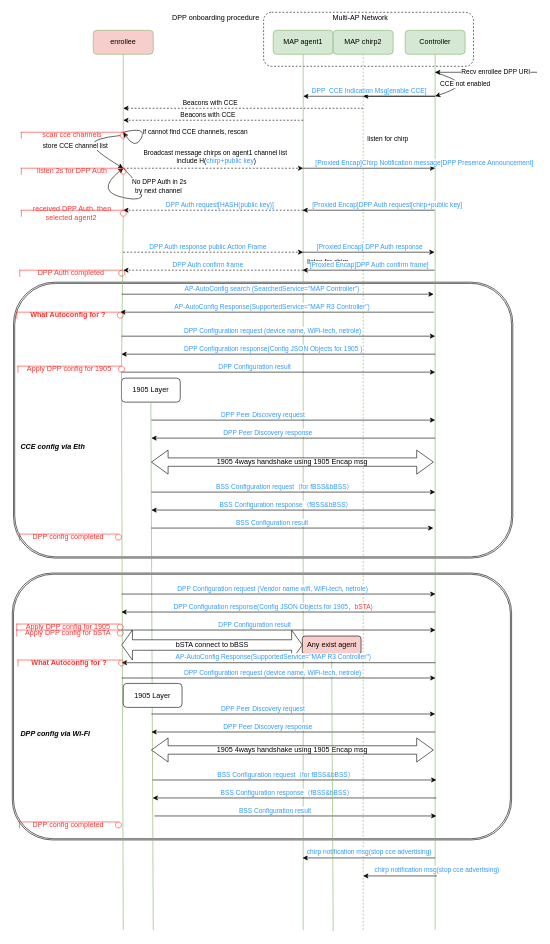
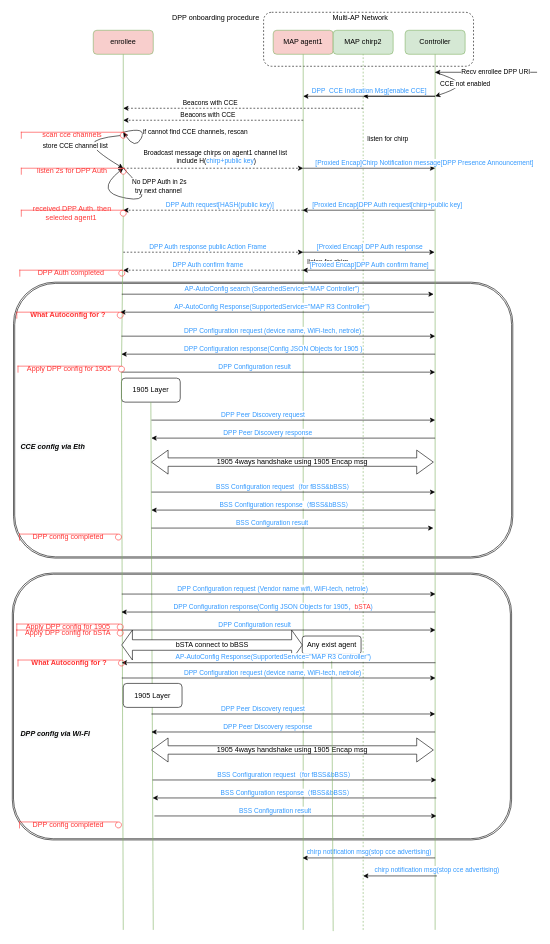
- <mxCell id="5" value="MAP agent1" style="rounded=1;whiteSpace=wrap;html=1;fillColor=#d5e8d4;strokeColor=#82b366;" vertex="1" parent="1"><mxGeometry x="455" y="50" width="100" height="40" as="geometry" /></mxCell>
+ <mxCell id="5" value="MAP agent1" style="rounded=1;whiteSpace=wrap;html=1;fillColor=#f8cecc;strokeColor=#82b366;" vertex="1" parent="1"><mxGeometry x="455" y="50" width="100" height="40" as="geometry" /></mxCell>
- <mxCell id="45" value="received DPP Auth. then selected agent2&amp;nbsp;" style="shape=partialRectangle;whiteSpace=wrap;html=1;bottom=0;right=0;fillColor=none;fontColor=#FF3333;strokeColor=#FF3333;" vertex="1" parent="1"><mxGeometry x="35" y="350" width="170" height="10" as="geometry" /></mxCell>
+ <mxCell id="45" value="received DPP Auth. then selected agent1&amp;nbsp;" style="shape=partialRectangle;whiteSpace=wrap;html=1;bottom=0;right=0;fillColor=none;fontColor=#FF3333;strokeColor=#FF3333;" vertex="1" parent="1"><mxGeometry x="35" y="350" width="170" height="10" as="geometry" /></mxCell>
- <mxCell id="116" value="&lt;font color=&quot;#000000&quot;&gt;Any exist agent&lt;/font&gt;" style="rounded=1;whiteSpace=wrap;html=1;fontColor=#3399FF;strokeColor=#000000;fillColor=#f8cecc;" vertex="1" parent="1"><mxGeometry x="503.5" y="1060" width="98" height="30" as="geometry" /></mxCell>
+ <mxCell id="116" value="&lt;font color=&quot;#000000&quot;&gt;Any exist agent&lt;/font&gt;" style="rounded=1;whiteSpace=wrap;html=1;fontColor=#3399FF;strokeColor=#000000;" vertex="1" parent="1"><mxGeometry x="503.5" y="1060" width="98" height="30" as="geometry" /></mxCell>
